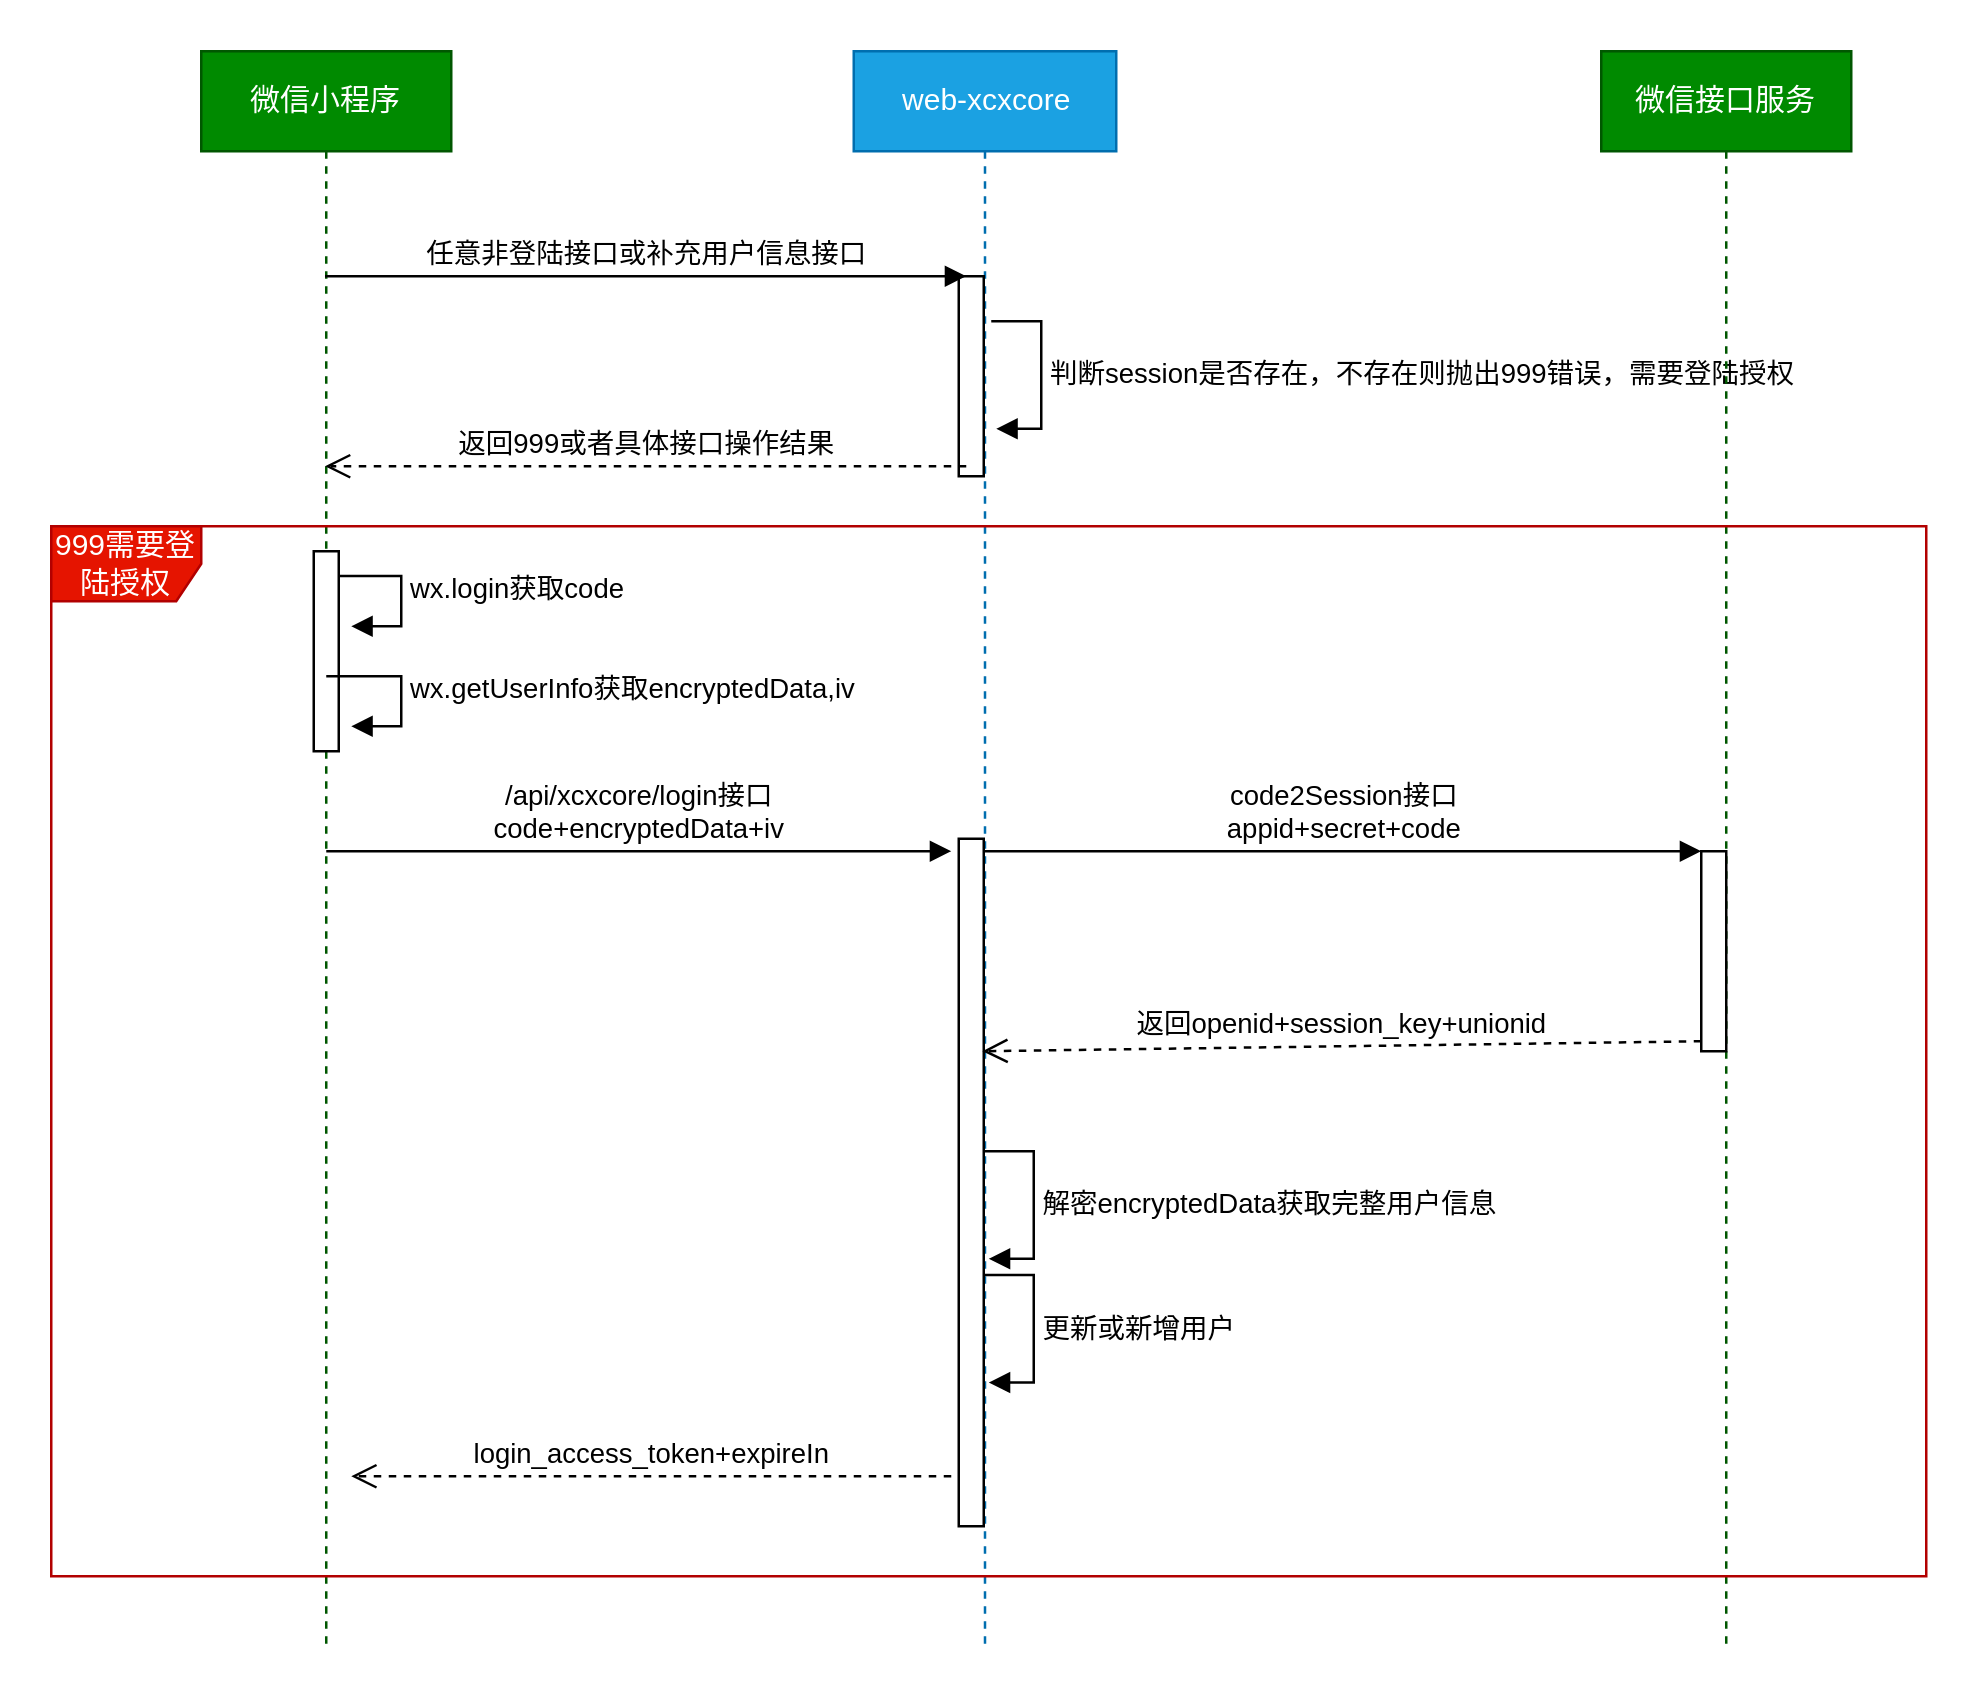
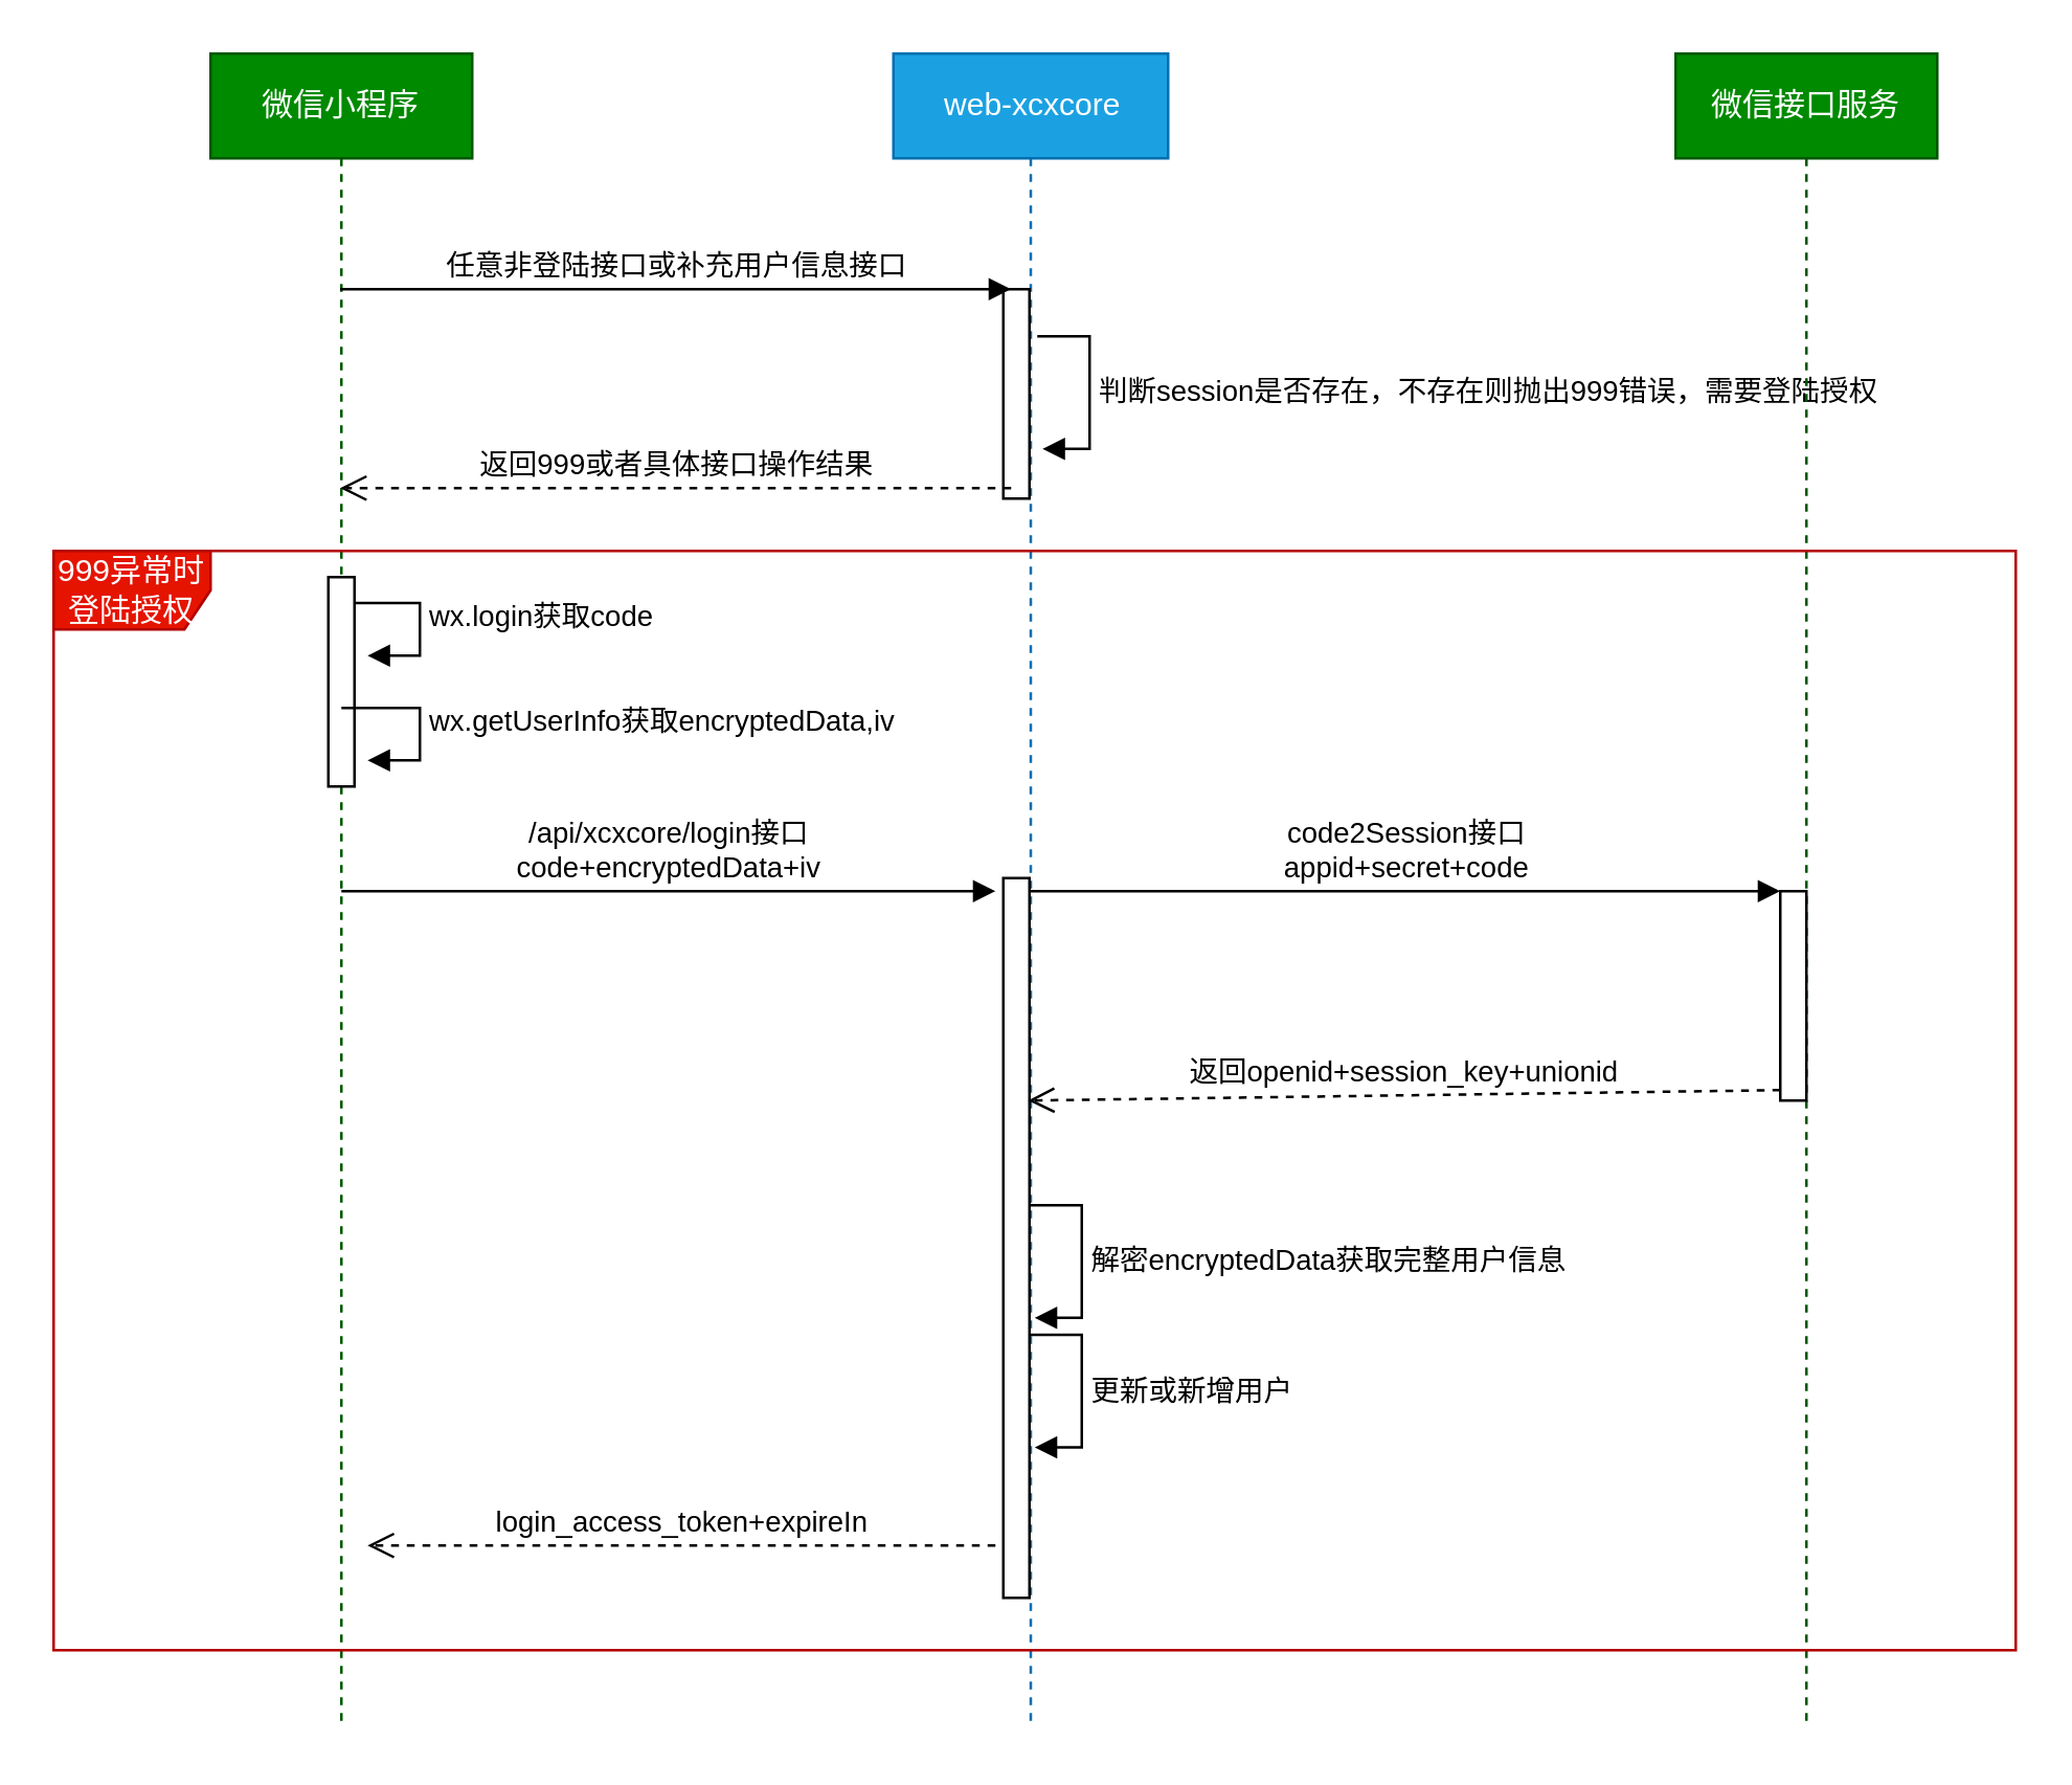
- <mxCell id="20" value="999需要登陆授权" style="shape=umlFrame;whiteSpace=wrap;html=1;fillColor=#e51400;strokeColor=#B20000;fontColor=#ffffff;" parent="1" vertex="1"><mxGeometry x="20" y="210" width="750" height="420" as="geometry" /></mxCell>
+ <mxCell id="20" value="999异常时登陆授权" style="shape=umlFrame;whiteSpace=wrap;html=1;fillColor=#e51400;strokeColor=#B20000;fontColor=#ffffff;" parent="1" vertex="1"><mxGeometry x="20" y="210" width="750" height="420" as="geometry" /></mxCell>
